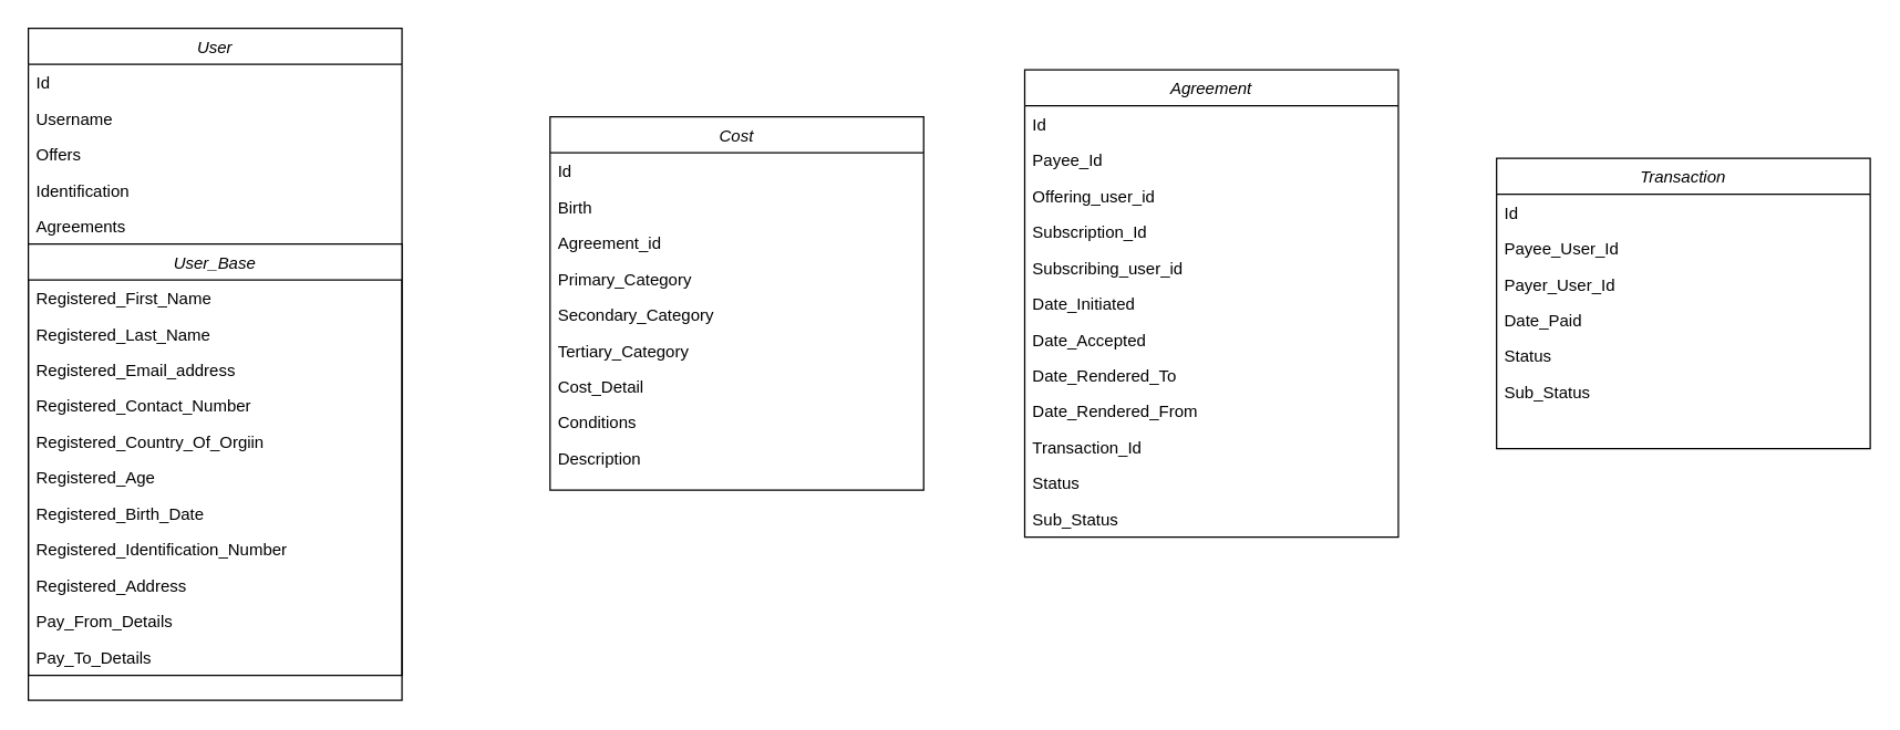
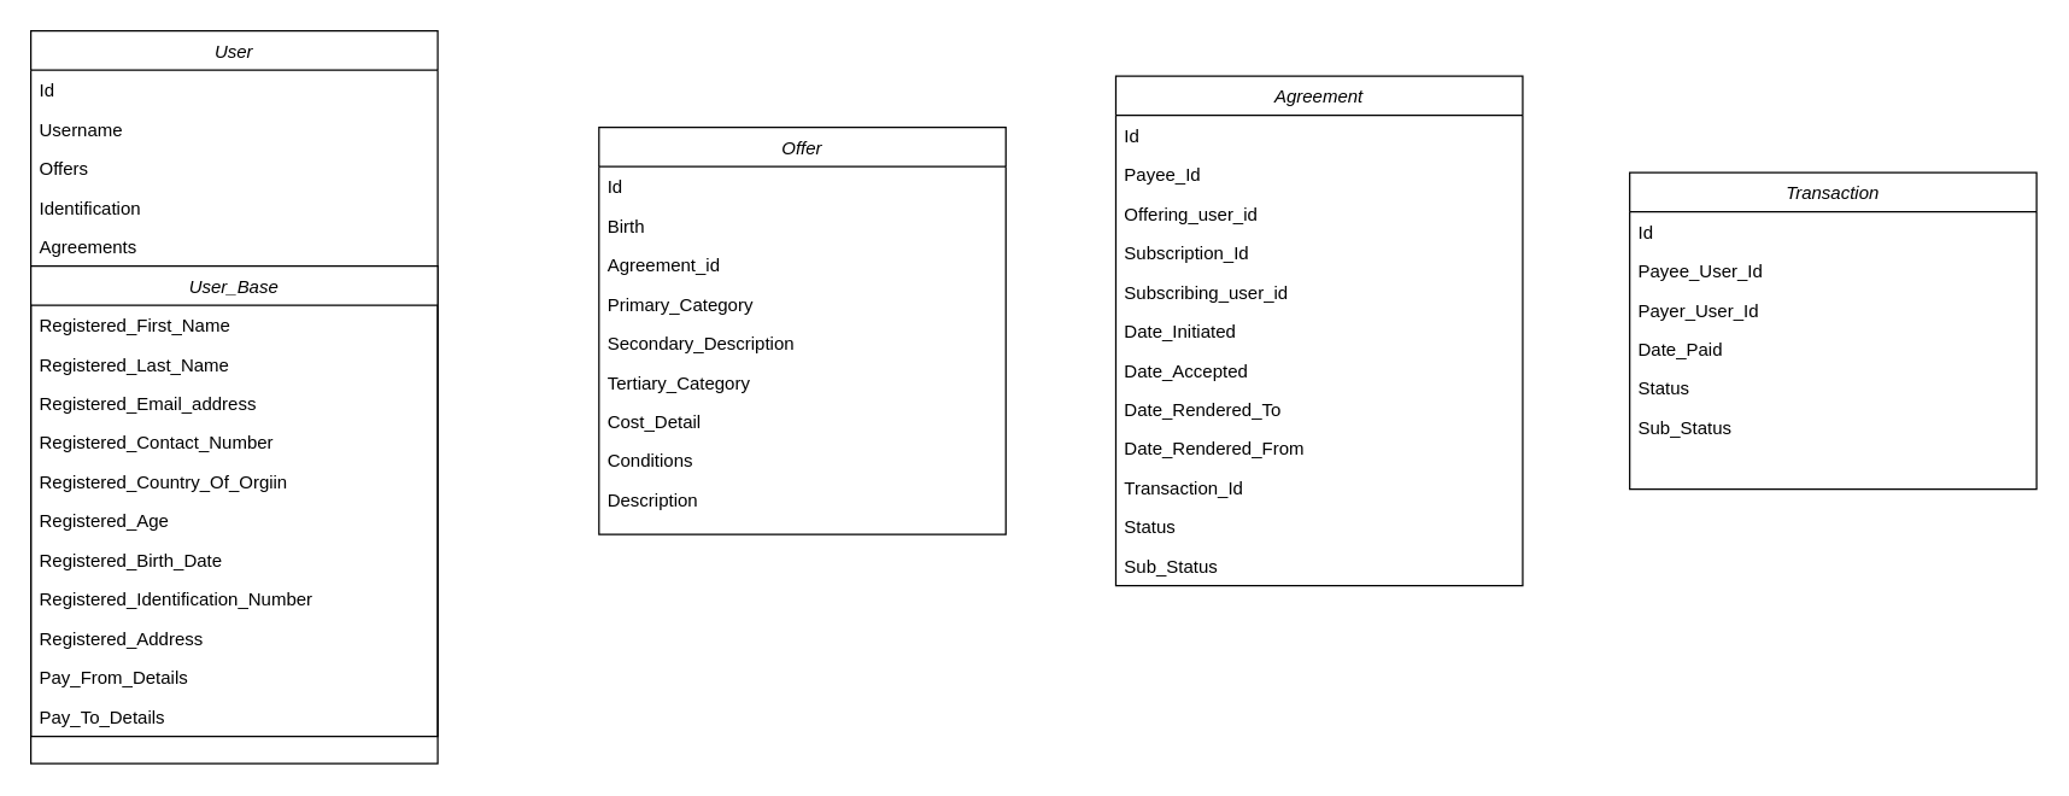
- <mxCell id="20" value="Cost" style="swimlane;fontStyle=2;align=center;verticalAlign=top;childLayout=stackLayout;horizontal=1;startSize=26;horizontalStack=0;resizeParent=1;resizeLast=0;collapsible=1;marginBottom=0;rounded=0;shadow=0;strokeWidth=1;" vertex="1" parent="1"><mxGeometry x="397" y="84" width="270" height="270" as="geometry"><mxRectangle x="230" y="140" width="160" height="26" as="alternateBounds" /></mxGeometry></mxCell>
+ <mxCell id="20" value="Offer" style="swimlane;fontStyle=2;align=center;verticalAlign=top;childLayout=stackLayout;horizontal=1;startSize=26;horizontalStack=0;resizeParent=1;resizeLast=0;collapsible=1;marginBottom=0;rounded=0;shadow=0;strokeWidth=1;" vertex="1" parent="1"><mxGeometry x="397" y="84" width="270" height="270" as="geometry"><mxRectangle x="230" y="140" width="160" height="26" as="alternateBounds" /></mxGeometry></mxCell>
- <mxCell id="25" value="Secondary_Category " style="text;align=left;verticalAlign=top;spacingLeft=4;spacingRight=4;overflow=hidden;rotatable=0;points=[[0,0.5],[1,0.5]];portConstraint=eastwest;" vertex="1" parent="20"><mxGeometry y="130" width="270" height="26" as="geometry" /></mxCell>
+ <mxCell id="25" value="Secondary_Description " style="text;align=left;verticalAlign=top;spacingLeft=4;spacingRight=4;overflow=hidden;rotatable=0;points=[[0,0.5],[1,0.5]];portConstraint=eastwest;" vertex="1" parent="20"><mxGeometry y="130" width="270" height="26" as="geometry" /></mxCell>
